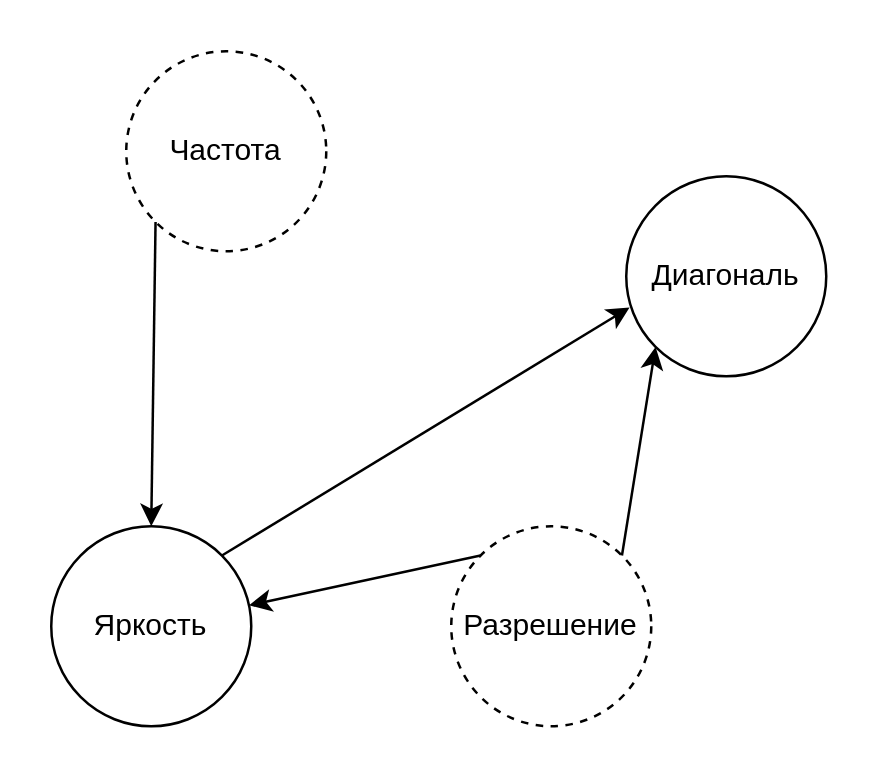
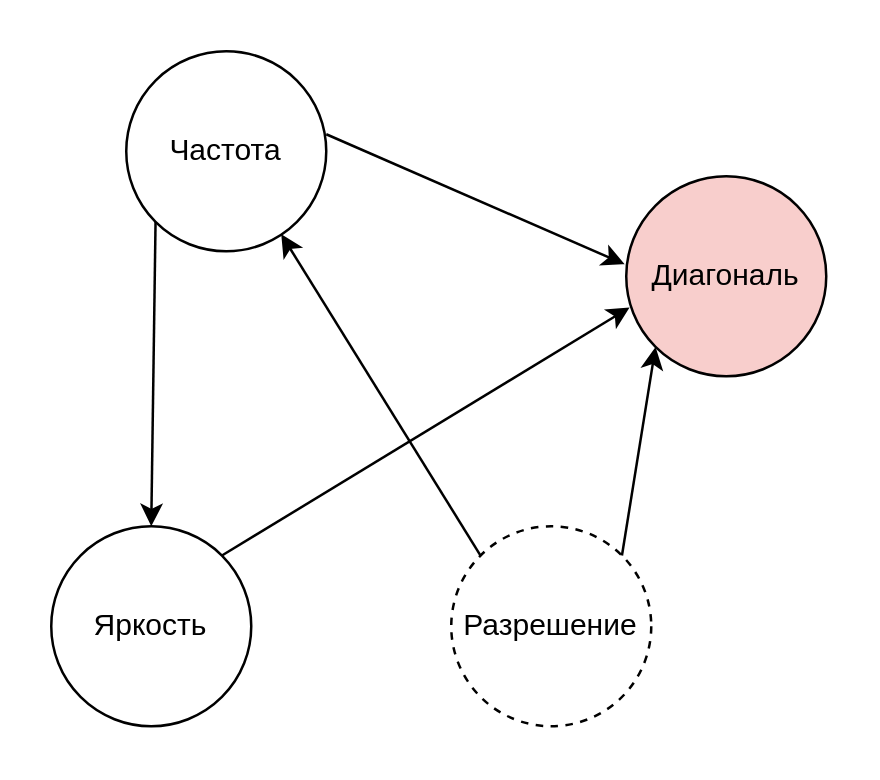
- <mxCell id="3" value="Частота" style="ellipse;whiteSpace=wrap;html=1;aspect=fixed;dashed=1;" parent="1" vertex="1"><mxGeometry x="50" y="20" width="80" height="80" as="geometry" /></mxCell>
+ <mxCell id="3" value="Частота" style="ellipse;whiteSpace=wrap;html=1;aspect=fixed;" parent="1" vertex="1"><mxGeometry x="50" y="20" width="80" height="80" as="geometry" /></mxCell>
+ <mxCell id="8" value="" style="endArrow=classic;html=1;rounded=0;exitX=1;exitY=0.415;exitDx=0;exitDy=0;exitPerimeter=0;entryX=-0.008;entryY=0.44;entryDx=0;entryDy=0;entryPerimeter=0;" edge="1" parent="1" source="3" target="5"><mxGeometry width="50" height="50" relative="1" as="geometry"><mxPoint x="290" y="230" as="sourcePoint" /><mxPoint x="340" y="180" as="targetPoint" /></mxGeometry></mxCell>
- <mxCell id="5" value="Диагональ" style="ellipse;whiteSpace=wrap;html=1;aspect=fixed;" parent="1" vertex="1"><mxGeometry x="250" y="70" width="80" height="80" as="geometry" /></mxCell>
+ <mxCell id="5" value="Диагональ" style="ellipse;whiteSpace=wrap;html=1;aspect=fixed;fillColor=#f8cecc;" parent="1" vertex="1"><mxGeometry x="250" y="70" width="80" height="80" as="geometry" /></mxCell>
- <mxCell id="7" value="" style="endArrow=classic;html=1;rounded=0;exitX=0;exitY=0;exitDx=0;exitDy=0;" edge="1" parent="1" source="4" target="2"><mxGeometry width="50" height="50" relative="1" as="geometry"><mxPoint x="290" y="230" as="sourcePoint" /><mxPoint x="340" y="180" as="targetPoint" /></mxGeometry></mxCell>
+ <mxCell id="7" value="" style="endArrow=classic;html=1;rounded=0;exitX=0;exitY=0;exitDx=0;exitDy=0;entryX=0.775;entryY=0.915;entryDx=0;entryDy=0;entryPerimeter=0;" edge="1" parent="1" source="4" target="3"><mxGeometry width="50" height="50" relative="1" as="geometry"><mxPoint x="290" y="230" as="sourcePoint" /><mxPoint x="340" y="180" as="targetPoint" /></mxGeometry></mxCell>
